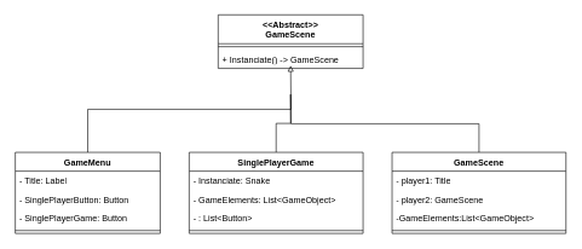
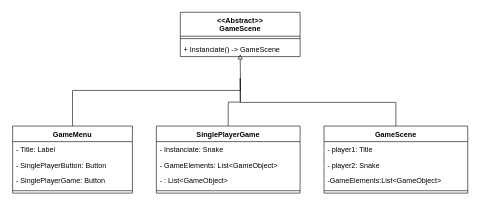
- <mxCell id="20" value="- player2: GameScene" style="text;strokeColor=none;fillColor=none;align=left;verticalAlign=top;spacingLeft=4;spacingRight=4;overflow=hidden;rotatable=0;points=[[0,0.5],[1,0.5]];portConstraint=eastwest;whiteSpace=wrap;html=1;" vertex="1" parent="18"><mxGeometry y="52" width="240" height="26" as="geometry" /></mxCell>
+ <mxCell id="20" value="- player2: Snake" style="text;strokeColor=none;fillColor=none;align=left;verticalAlign=top;spacingLeft=4;spacingRight=4;overflow=hidden;rotatable=0;points=[[0,0.5],[1,0.5]];portConstraint=eastwest;whiteSpace=wrap;html=1;" vertex="1" parent="18"><mxGeometry y="52" width="240" height="26" as="geometry" /></mxCell>
- <mxCell id="15" value="- : List&amp;lt;Button&amp;gt;" style="text;strokeColor=none;fillColor=none;align=left;verticalAlign=top;spacingLeft=4;spacingRight=4;overflow=hidden;rotatable=0;points=[[0,0.5],[1,0.5]];portConstraint=eastwest;whiteSpace=wrap;html=1;" vertex="1" parent="12"><mxGeometry y="78" width="240" height="26" as="geometry" /></mxCell>
+ <mxCell id="15" value="- : List&amp;lt;GameObject&amp;gt;" style="text;strokeColor=none;fillColor=none;align=left;verticalAlign=top;spacingLeft=4;spacingRight=4;overflow=hidden;rotatable=0;points=[[0,0.5],[1,0.5]];portConstraint=eastwest;whiteSpace=wrap;html=1;" vertex="1" parent="12"><mxGeometry y="78" width="240" height="26" as="geometry" /></mxCell>
